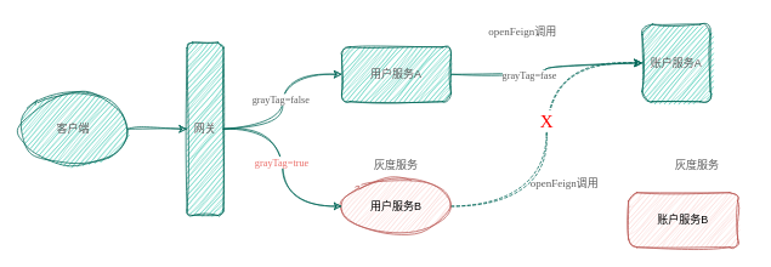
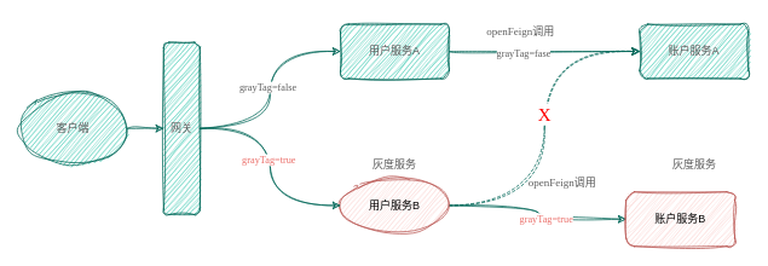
- <mxCell id="11" value="账户服务A" style="rounded=1;whiteSpace=wrap;html=1;sketch=1;curveFitting=1;jiggle=2;labelBackgroundColor=none;fillColor=#21C0A5;strokeColor=#006658;fontColor=#5C5C5C;" parent="1" vertex="1"><mxGeometry x="705" y="26" width="75" height="85" as="geometry" /></mxCell>
+ <mxCell id="11" value="账户服务A" style="rounded=1;whiteSpace=wrap;html=1;sketch=1;curveFitting=1;jiggle=2;labelBackgroundColor=none;fillColor=#21C0A5;strokeColor=#006658;fontColor=#5C5C5C;" parent="1" vertex="1"><mxGeometry x="705" y="26" width="120" height="60" as="geometry" /></mxCell>
- <mxCell id="5" value="用户服务A" style="rounded=1;whiteSpace=wrap;html=1;sketch=1;curveFitting=1;jiggle=2;labelBackgroundColor=none;fillColor=#21C0A5;strokeColor=#006658;fontColor=#5C5C5C;" parent="1" vertex="1"><mxGeometry x="375" y="51" width="120" height="60" as="geometry" /></mxCell>
+ <mxCell id="5" value="用户服务A" style="rounded=1;whiteSpace=wrap;html=1;sketch=1;curveFitting=1;jiggle=2;labelBackgroundColor=none;fillColor=#21C0A5;strokeColor=#006658;fontColor=#5C5C5C;" parent="1" vertex="1"><mxGeometry x="375" y="26" width="120" height="60" as="geometry" /></mxCell>
- <mxCell id="17" value="网关" style="rounded=1;whiteSpace=wrap;html=1;sketch=1;curveFitting=1;jiggle=2;labelBackgroundColor=none;fillColor=#21C0A5;strokeColor=#006658;fontColor=#5C5C5C;" parent="1" vertex="1"><mxGeometry x="205" y="46" width="40" height="190" as="geometry" /></mxCell>
+ <mxCell id="17" value="网关" style="rounded=1;whiteSpace=wrap;html=1;sketch=1;curveFitting=1;jiggle=2;labelBackgroundColor=none;fillColor=#21C0A5;strokeColor=#006658;fontColor=#5C5C5C;" parent="1" vertex="1"><mxGeometry x="180" y="46" width="40" height="190" as="geometry" /></mxCell>
+ <mxCell id="6" style="edgeStyle=orthogonalEdgeStyle;rounded=0;sketch=1;hachureGap=4;jiggle=2;curveFitting=1;orthogonalLoop=1;jettySize=auto;html=1;exitX=1;exitY=0.5;exitDx=0;exitDy=0;entryX=0;entryY=0.5;entryDx=0;entryDy=0;strokeColor=#006658;fontFamily=Architects Daughter;fontSource=https%3A%2F%2Ffonts.googleapis.com%2Fcss%3Ffamily%3DArchitects%2BDaughter;fontColor=#5C5C5C;fillColor=#21C0A5;curved=1;" parent="1" source="10" target="12" edge="1"><mxGeometry relative="1" as="geometry" /></mxCell>
+ <mxCell id="7" value="grayTag=true" style="edgeLabel;html=1;align=center;verticalAlign=middle;resizable=0;points=[];sketch=1;hachureGap=4;jiggle=2;curveFitting=1;strokeColor=#006658;fontFamily=Architects Daughter;fontSource=https%3A%2F%2Ffonts.googleapis.com%2Fcss%3Ffamily%3DArchitects%2BDaughter;fontColor=#EA6B66;fillColor=#21C0A5;" parent="6" vertex="1" connectable="0"><mxGeometry x="0.15" y="2" relative="1" as="geometry"><mxPoint y="1" as="offset" /></mxGeometry></mxCell>
